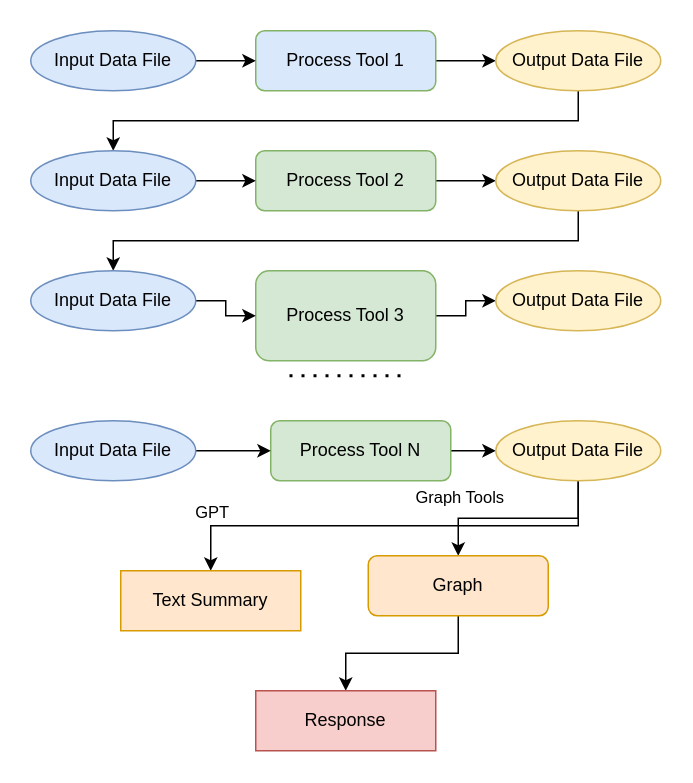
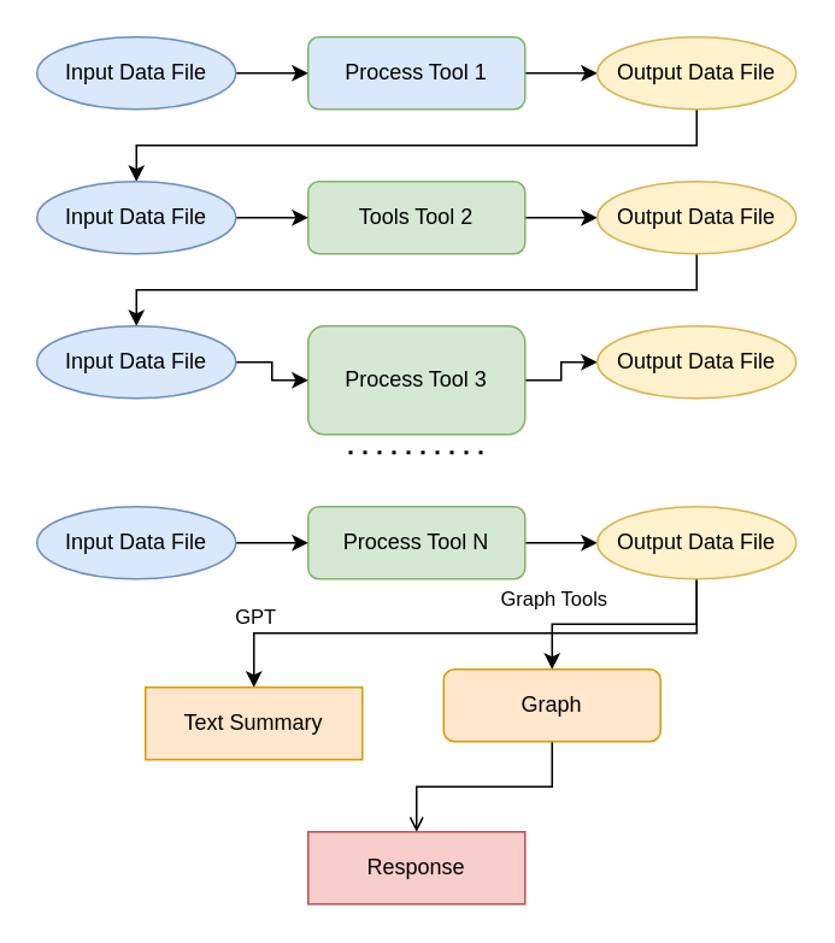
- <mxCell id="9" value="Process Tool 2" style="rounded=1;whiteSpace=wrap;html=1;fontSize=12;glass=0;strokeWidth=1;shadow=0;fillColor=#d5e8d4;strokeColor=#82b366;" vertex="1" parent="1"><mxGeometry x="170" y="100" width="120" height="40" as="geometry" /></mxCell>
+ <mxCell id="9" value="Tools Tool 2" style="rounded=1;whiteSpace=wrap;html=1;fontSize=12;glass=0;strokeWidth=1;shadow=0;fillColor=#d5e8d4;strokeColor=#82b366;" vertex="1" parent="1"><mxGeometry x="170" y="100" width="120" height="40" as="geometry" /></mxCell>
- <mxCell id="21" value="Process Tool N" style="rounded=1;whiteSpace=wrap;html=1;fontSize=12;glass=0;strokeWidth=1;shadow=0;fillColor=#d5e8d4;strokeColor=#82b366;" vertex="1" parent="1"><mxGeometry x="180" y="280" width="120" height="40" as="geometry" /></mxCell>
+ <mxCell id="21" value="Process Tool N" style="rounded=1;whiteSpace=wrap;html=1;fontSize=12;glass=0;strokeWidth=1;shadow=0;fillColor=#d5e8d4;strokeColor=#82b366;" vertex="1" parent="1"><mxGeometry x="170" y="280" width="120" height="40" as="geometry" /></mxCell>
- <mxCell id="30" style="edgeStyle=orthogonalEdgeStyle;rounded=0;orthogonalLoop=1;jettySize=auto;html=1;exitX=0.5;exitY=1;exitDx=0;exitDy=0;entryX=0.5;entryY=0;entryDx=0;entryDy=0;" edge="1" parent="1" source="31" target="32"><mxGeometry relative="1" as="geometry" /></mxCell>
+ <mxCell id="30" style="edgeStyle=orthogonalEdgeStyle;rounded=0;orthogonalLoop=1;jettySize=auto;html=1;exitX=0.5;exitY=1;exitDx=0;exitDy=0;entryX=0.5;entryY=0;entryDx=0;entryDy=0;endArrow=open;" edge="1" parent="1" source="31" target="32"><mxGeometry relative="1" as="geometry" /></mxCell>
